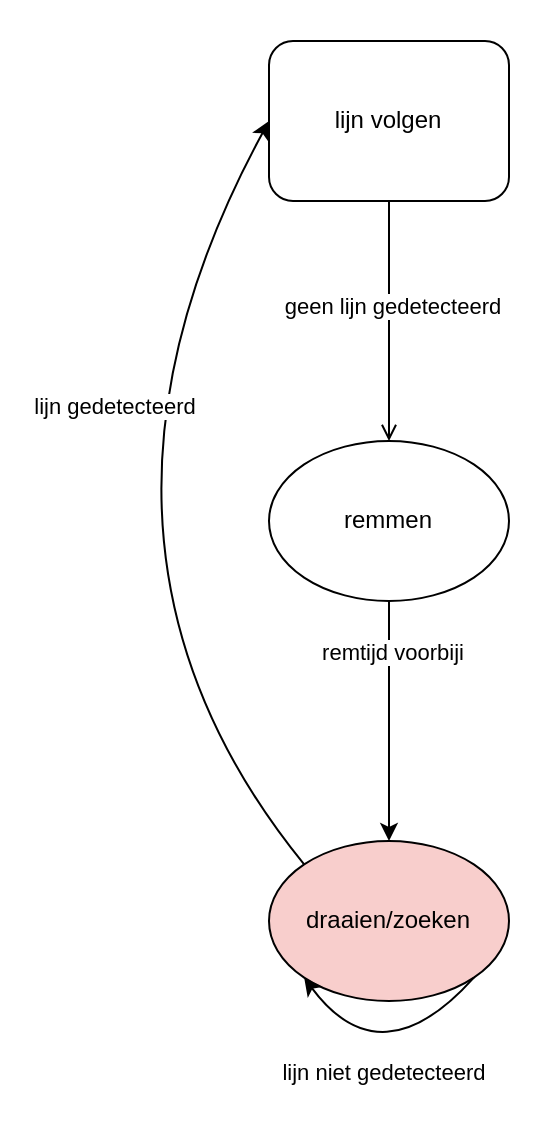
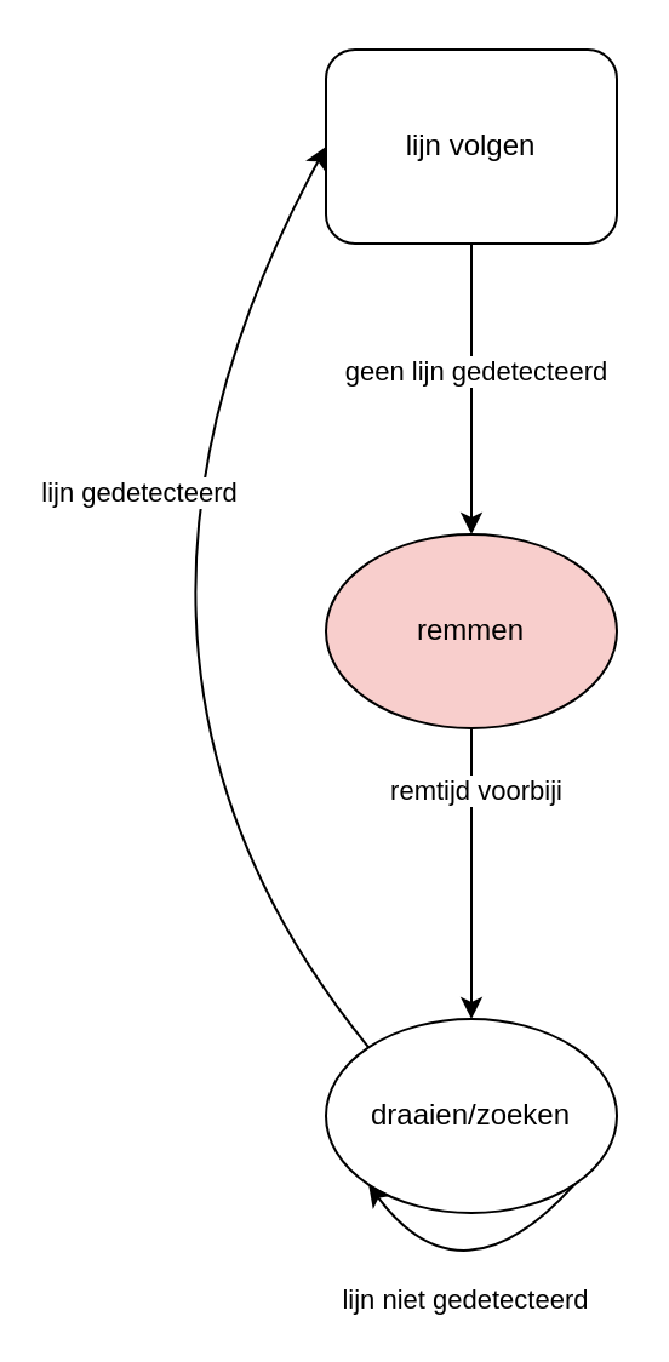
- <mxCell id="5" value="" style="endArrow=open;html=1;rounded=0;entryX=0.5;entryY=0;entryDx=0;entryDy=0;exitX=0.5;exitY=1;exitDx=0;exitDy=0;" parent="1" source="2" target="3" edge="1"><mxGeometry width="50" height="50" relative="1" as="geometry"><mxPoint x="260" y="60" as="sourcePoint" /><mxPoint x="300" y="50" as="targetPoint" /></mxGeometry></mxCell>
+ <mxCell id="5" value="" style="endArrow=classic;html=1;rounded=0;entryX=0.5;entryY=0;entryDx=0;entryDy=0;exitX=0.5;exitY=1;exitDx=0;exitDy=0;" parent="1" source="2" target="3" edge="1"><mxGeometry width="50" height="50" relative="1" as="geometry"><mxPoint x="260" y="60" as="sourcePoint" /><mxPoint x="300" y="50" as="targetPoint" /></mxGeometry></mxCell>
- <mxCell id="3" value="remmen" style="ellipse;whiteSpace=wrap;html=1;" parent="1" vertex="1"><mxGeometry x="134" y="220" width="120" height="80" as="geometry" /></mxCell>
+ <mxCell id="3" value="remmen" style="ellipse;whiteSpace=wrap;html=1;fillColor=#f8cecc;" parent="1" vertex="1"><mxGeometry x="134" y="220" width="120" height="80" as="geometry" /></mxCell>
- <mxCell id="4" value="draaien/zoeken" style="ellipse;whiteSpace=wrap;html=1;fillColor=#f8cecc;" parent="1" vertex="1"><mxGeometry x="134" y="420" width="120" height="80" as="geometry" /></mxCell>
+ <mxCell id="4" value="draaien/zoeken" style="ellipse;whiteSpace=wrap;html=1;" parent="1" vertex="1"><mxGeometry x="134" y="420" width="120" height="80" as="geometry" /></mxCell>
